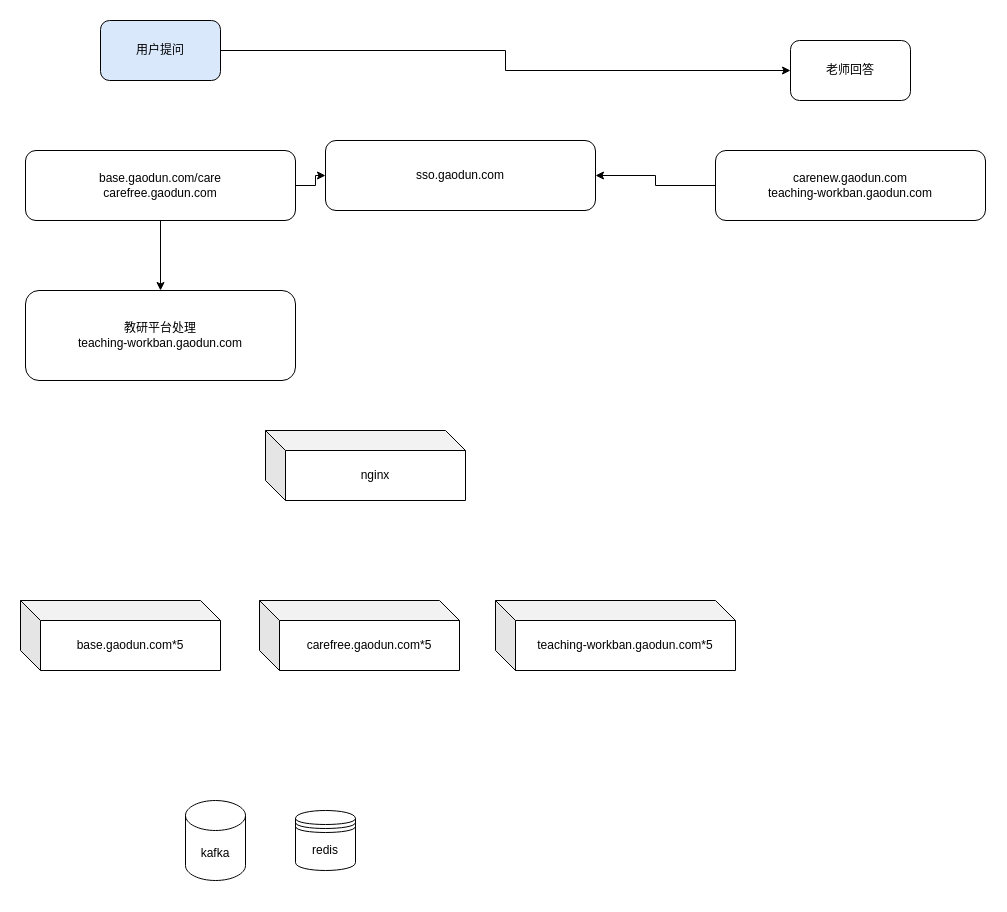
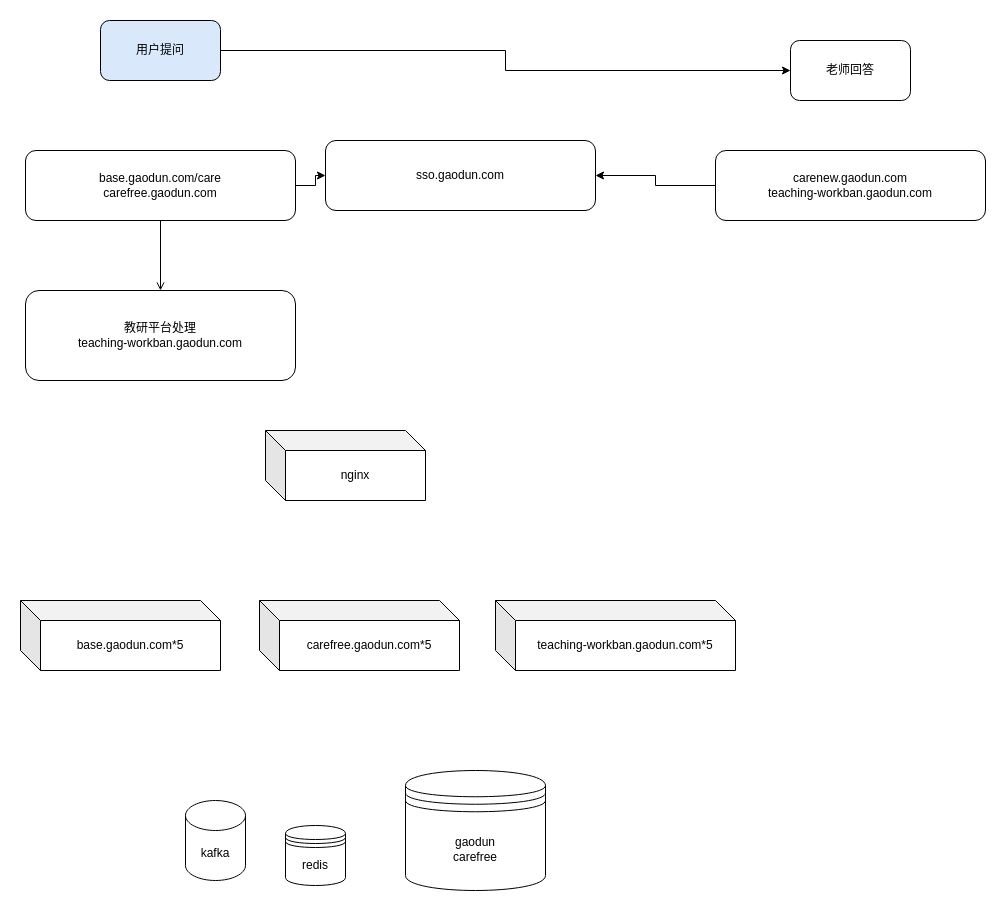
- <mxCell id="4" value="" style="edgeStyle=orthogonalEdgeStyle;rounded=0;orthogonalLoop=1;jettySize=auto;html=1;" edge="1" parent="1" source="6" target="7"><mxGeometry relative="1" as="geometry" /></mxCell>
+ <mxCell id="4" value="" style="edgeStyle=orthogonalEdgeStyle;rounded=0;orthogonalLoop=1;jettySize=auto;html=1;endArrow=open;" edge="1" parent="1" source="6" target="7"><mxGeometry relative="1" as="geometry" /></mxCell>
- <mxCell id="16" value="nginx" style="shape=cube;whiteSpace=wrap;html=1;boundedLbl=1;backgroundOutline=1;darkOpacity=0.05;darkOpacity2=0.1;" vertex="1" parent="1"><mxGeometry x="265" y="430" width="200" height="70" as="geometry" /></mxCell>
+ <mxCell id="16" value="nginx" style="shape=cube;whiteSpace=wrap;html=1;boundedLbl=1;backgroundOutline=1;darkOpacity=0.05;darkOpacity2=0.1;" vertex="1" parent="1"><mxGeometry x="265" y="430" width="160" height="70" as="geometry" /></mxCell>
+ <mxCell id="12" value="gaodun&lt;br&gt;carefree" style="shape=datastore;whiteSpace=wrap;html=1;" vertex="1" parent="1"><mxGeometry x="405" y="770" width="140" height="120" as="geometry" /></mxCell>
- <mxCell id="13" value="redis" style="shape=datastore;whiteSpace=wrap;html=1;" vertex="1" parent="1"><mxGeometry x="295" y="810" width="60" height="60" as="geometry" /></mxCell>
+ <mxCell id="13" value="redis" style="shape=datastore;whiteSpace=wrap;html=1;" vertex="1" parent="1"><mxGeometry x="285" y="825" width="60" height="60" as="geometry" /></mxCell>
